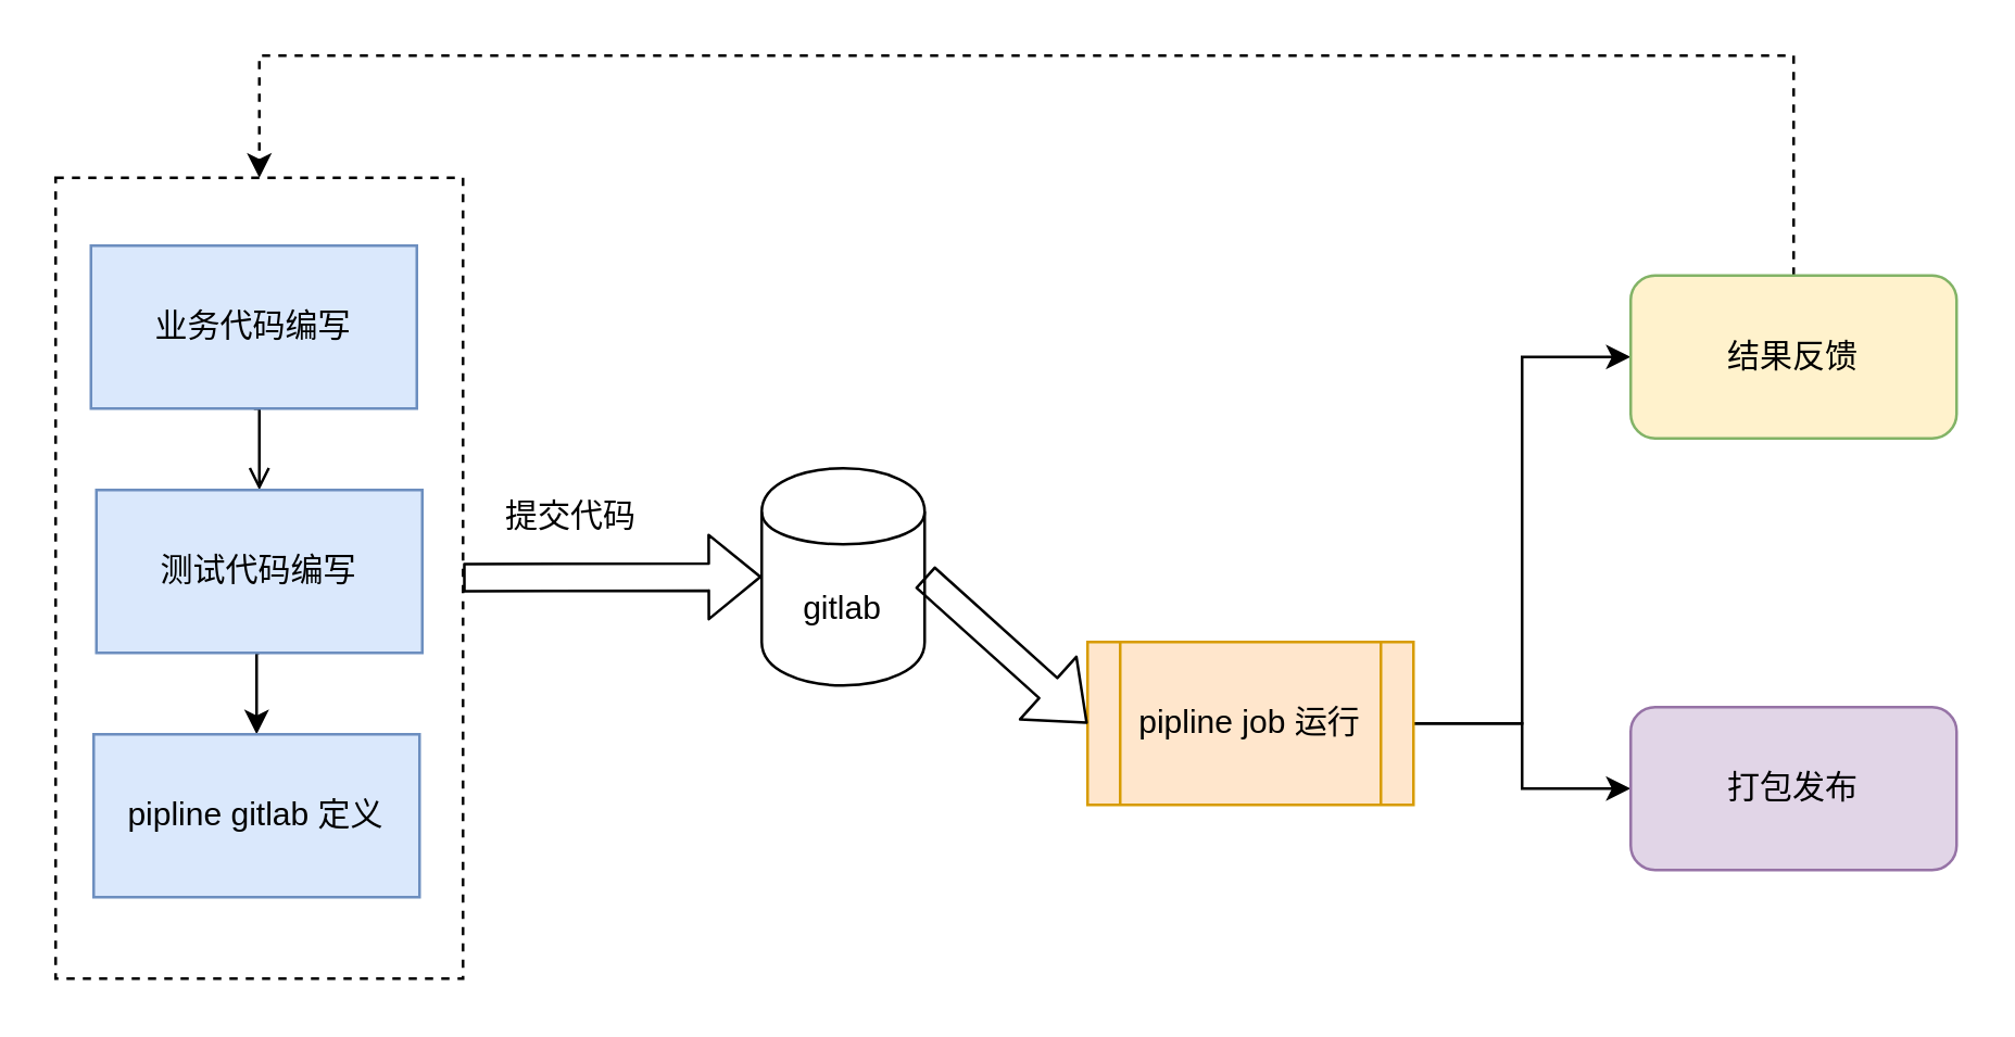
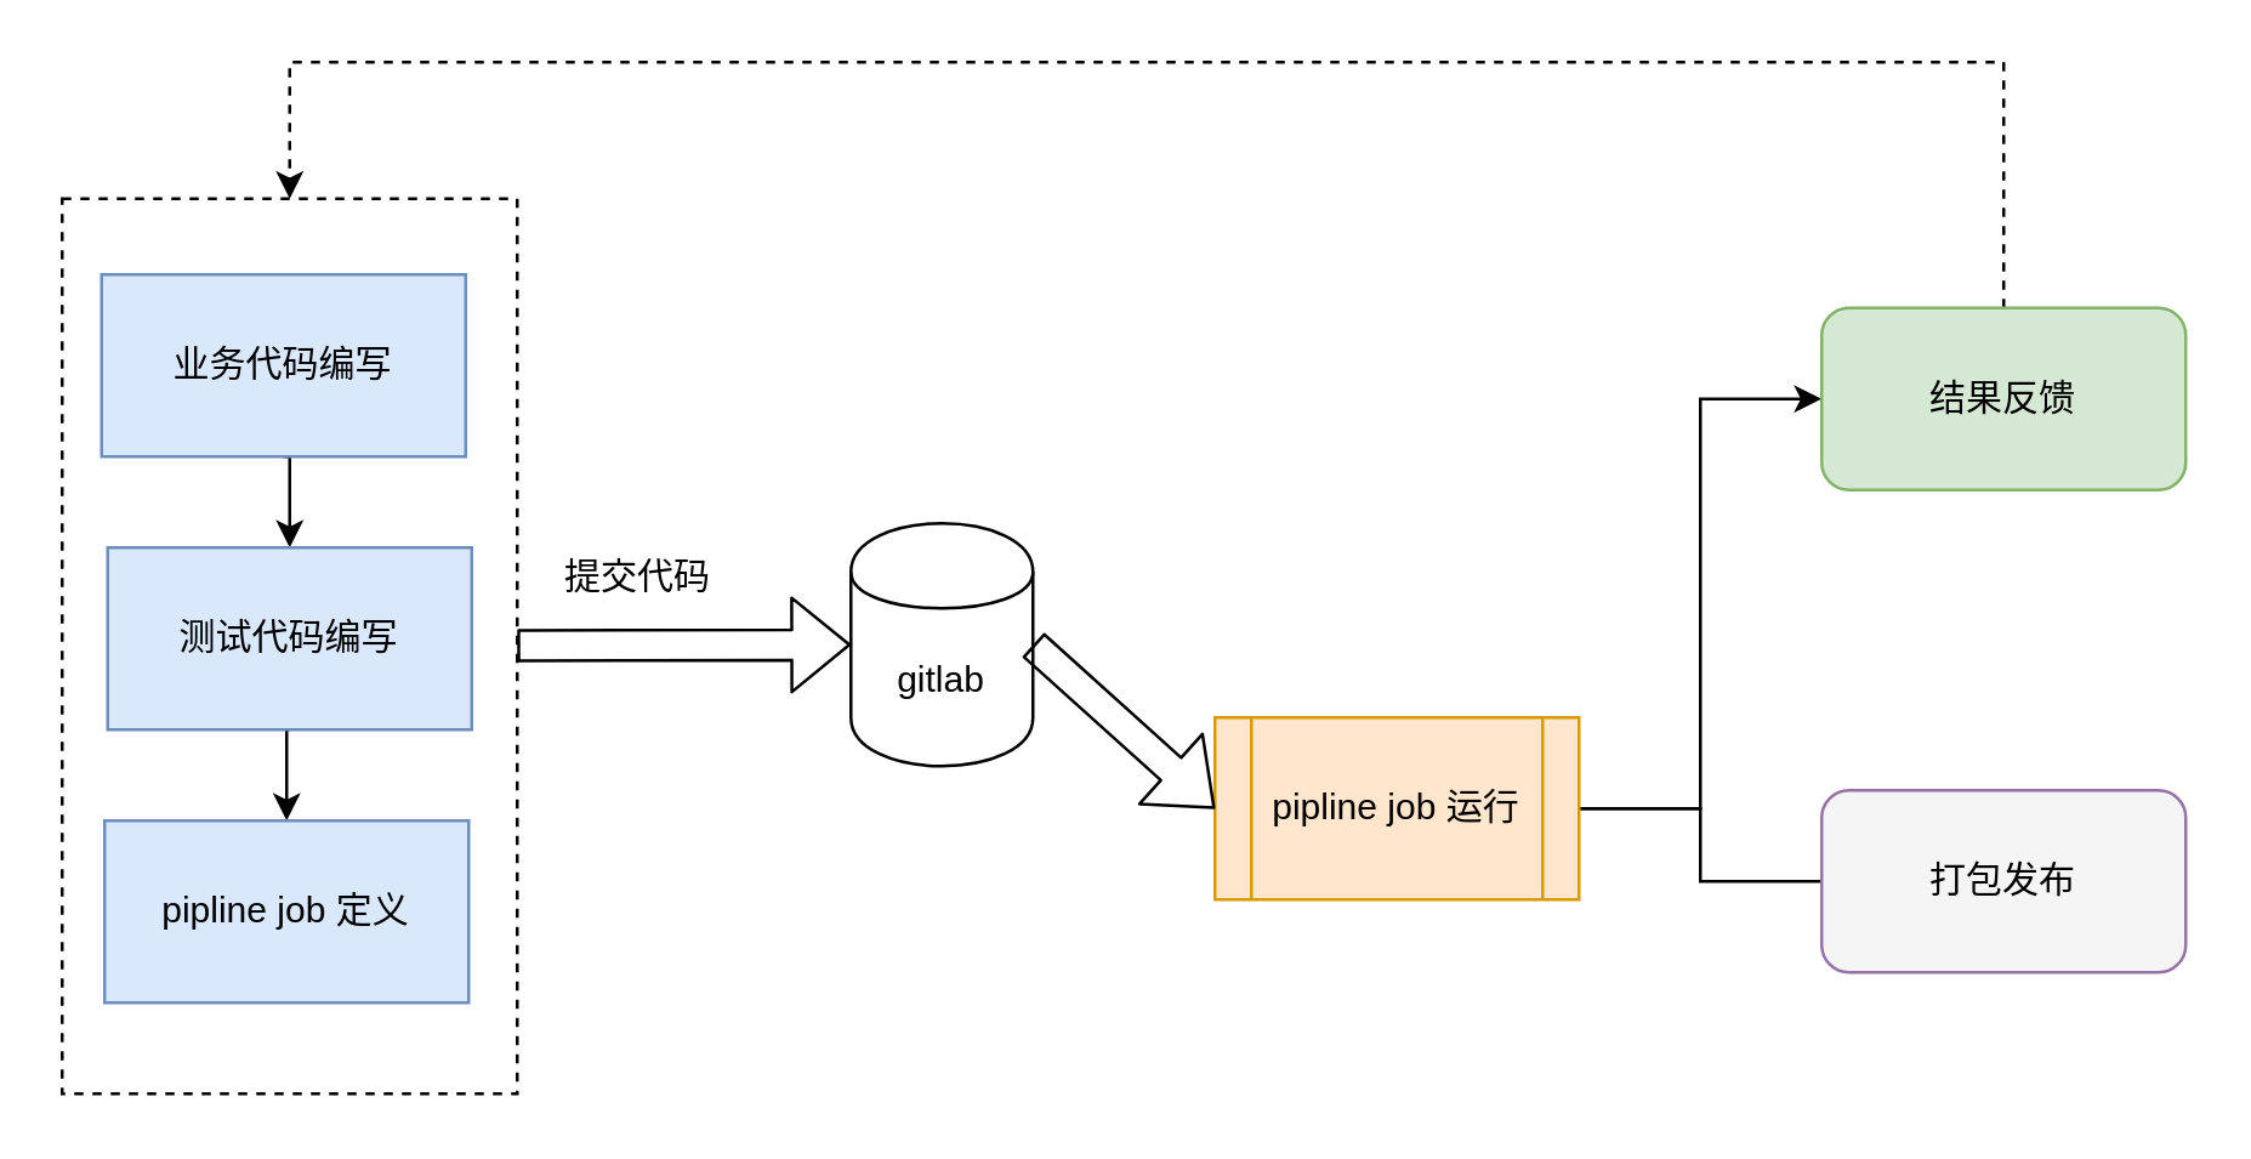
- <mxCell id="13" value="结果反馈" style="rounded=1;whiteSpace=wrap;html=1;fillColor=#fff2cc;strokeColor=#82b366;" vertex="1" parent="1"><mxGeometry x="600" y="101" width="120" height="60" as="geometry" /></mxCell>
+ <mxCell id="13" value="结果反馈" style="rounded=1;whiteSpace=wrap;html=1;fillColor=#d5e8d4;strokeColor=#82b366;" vertex="1" parent="1"><mxGeometry x="600" y="101" width="120" height="60" as="geometry" /></mxCell>
- <mxCell id="3" style="edgeStyle=orthogonalEdgeStyle;rounded=0;orthogonalLoop=1;jettySize=auto;html=1;exitX=0.5;exitY=1;exitDx=0;exitDy=0;entryX=0.5;entryY=0;entryDx=0;entryDy=0;strokeWidth=1;endArrow=open;" edge="1" parent="1" source="4" target="6"><mxGeometry relative="1" as="geometry" /></mxCell>
+ <mxCell id="3" style="edgeStyle=orthogonalEdgeStyle;rounded=0;orthogonalLoop=1;jettySize=auto;html=1;exitX=0.5;exitY=1;exitDx=0;exitDy=0;entryX=0.5;entryY=0;entryDx=0;entryDy=0;strokeWidth=1;" edge="1" parent="1" source="4" target="6"><mxGeometry relative="1" as="geometry" /></mxCell>
- <mxCell id="9" style="edgeStyle=orthogonalEdgeStyle;rounded=0;orthogonalLoop=1;jettySize=auto;html=1;exitX=1;exitY=0.5;exitDx=0;exitDy=0;entryX=0;entryY=0.5;entryDx=0;entryDy=0;strokeWidth=1;" edge="1" parent="1" source="10" target="11"><mxGeometry relative="1" as="geometry" /></mxCell>
+ <mxCell id="9" style="edgeStyle=orthogonalEdgeStyle;rounded=0;orthogonalLoop=1;jettySize=auto;html=1;exitX=1;exitY=0.5;exitDx=0;exitDy=0;entryX=0;entryY=0.5;entryDx=0;entryDy=0;strokeWidth=1;endArrow=none;" edge="1" parent="1" source="10" target="11"><mxGeometry relative="1" as="geometry" /></mxCell>
- <mxCell id="11" value="打包发布" style="rounded=1;whiteSpace=wrap;html=1;fillColor=#e1d5e7;strokeColor=#9673a6;" vertex="1" parent="1"><mxGeometry x="600" y="260" width="120" height="60" as="geometry" /></mxCell>
+ <mxCell id="11" value="打包发布" style="rounded=1;whiteSpace=wrap;html=1;fillColor=#f5f5f5;strokeColor=#9673a6;" vertex="1" parent="1"><mxGeometry x="600" y="260" width="120" height="60" as="geometry" /></mxCell>
- <mxCell id="7" value="pipline gitlab 定义" style="rounded=0;whiteSpace=wrap;html=1;fillColor=#dae8fc;strokeColor=#6c8ebf;" vertex="1" parent="1"><mxGeometry x="34" y="270" width="120" height="60" as="geometry" /></mxCell>
+ <mxCell id="7" value="pipline job 定义" style="rounded=0;whiteSpace=wrap;html=1;fillColor=#dae8fc;strokeColor=#6c8ebf;" vertex="1" parent="1"><mxGeometry x="34" y="270" width="120" height="60" as="geometry" /></mxCell>
